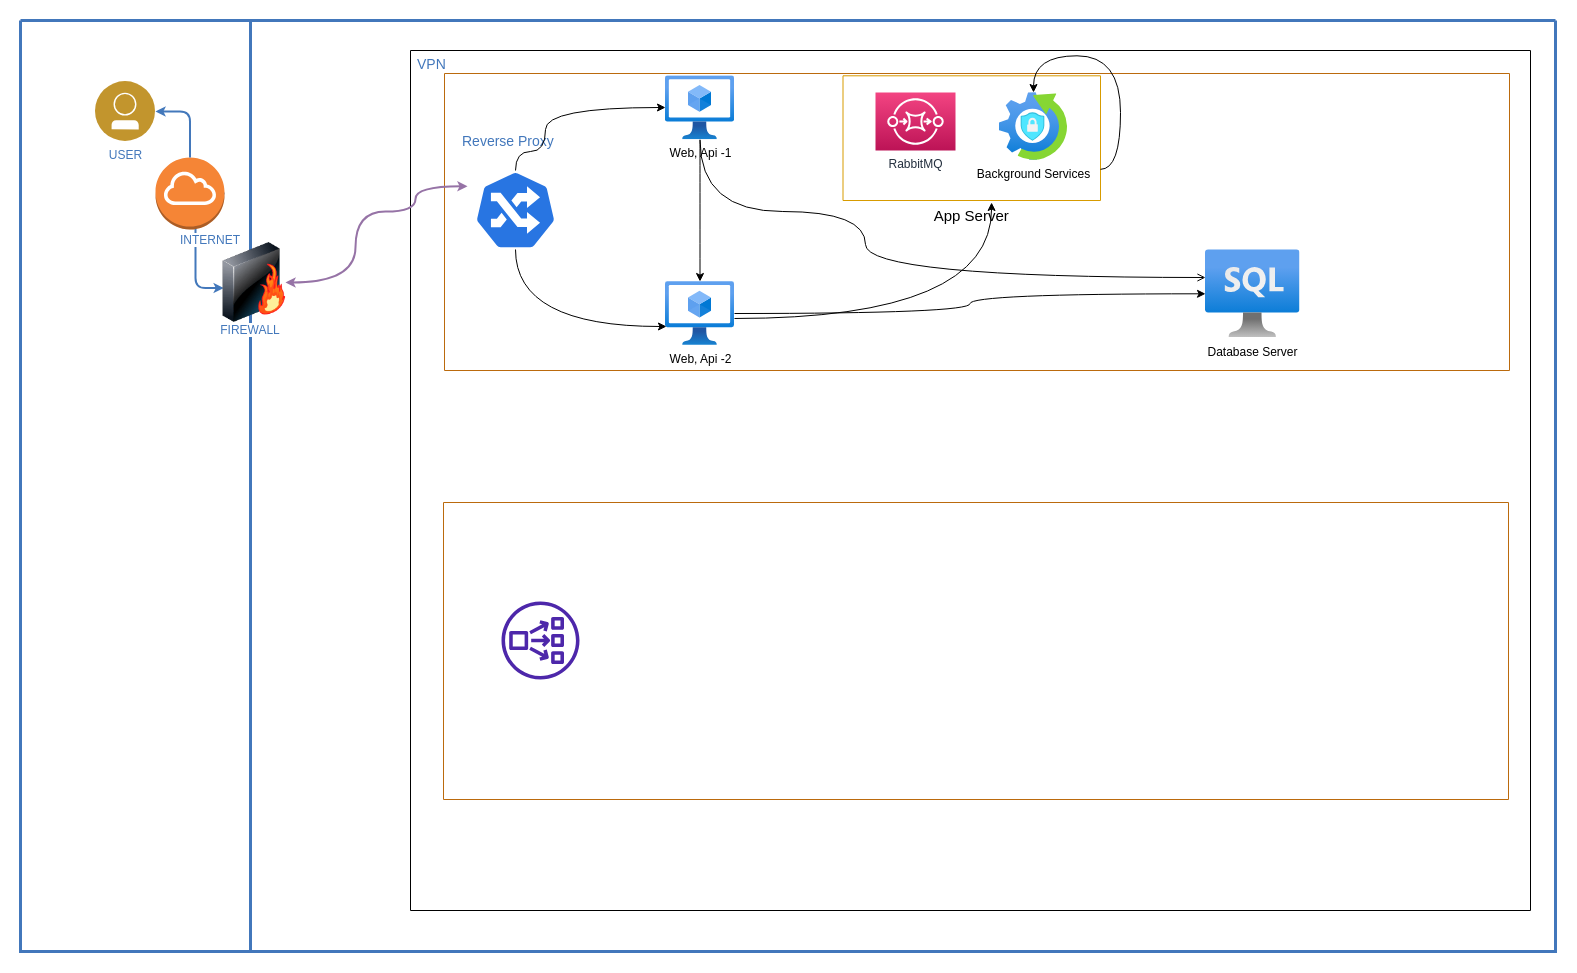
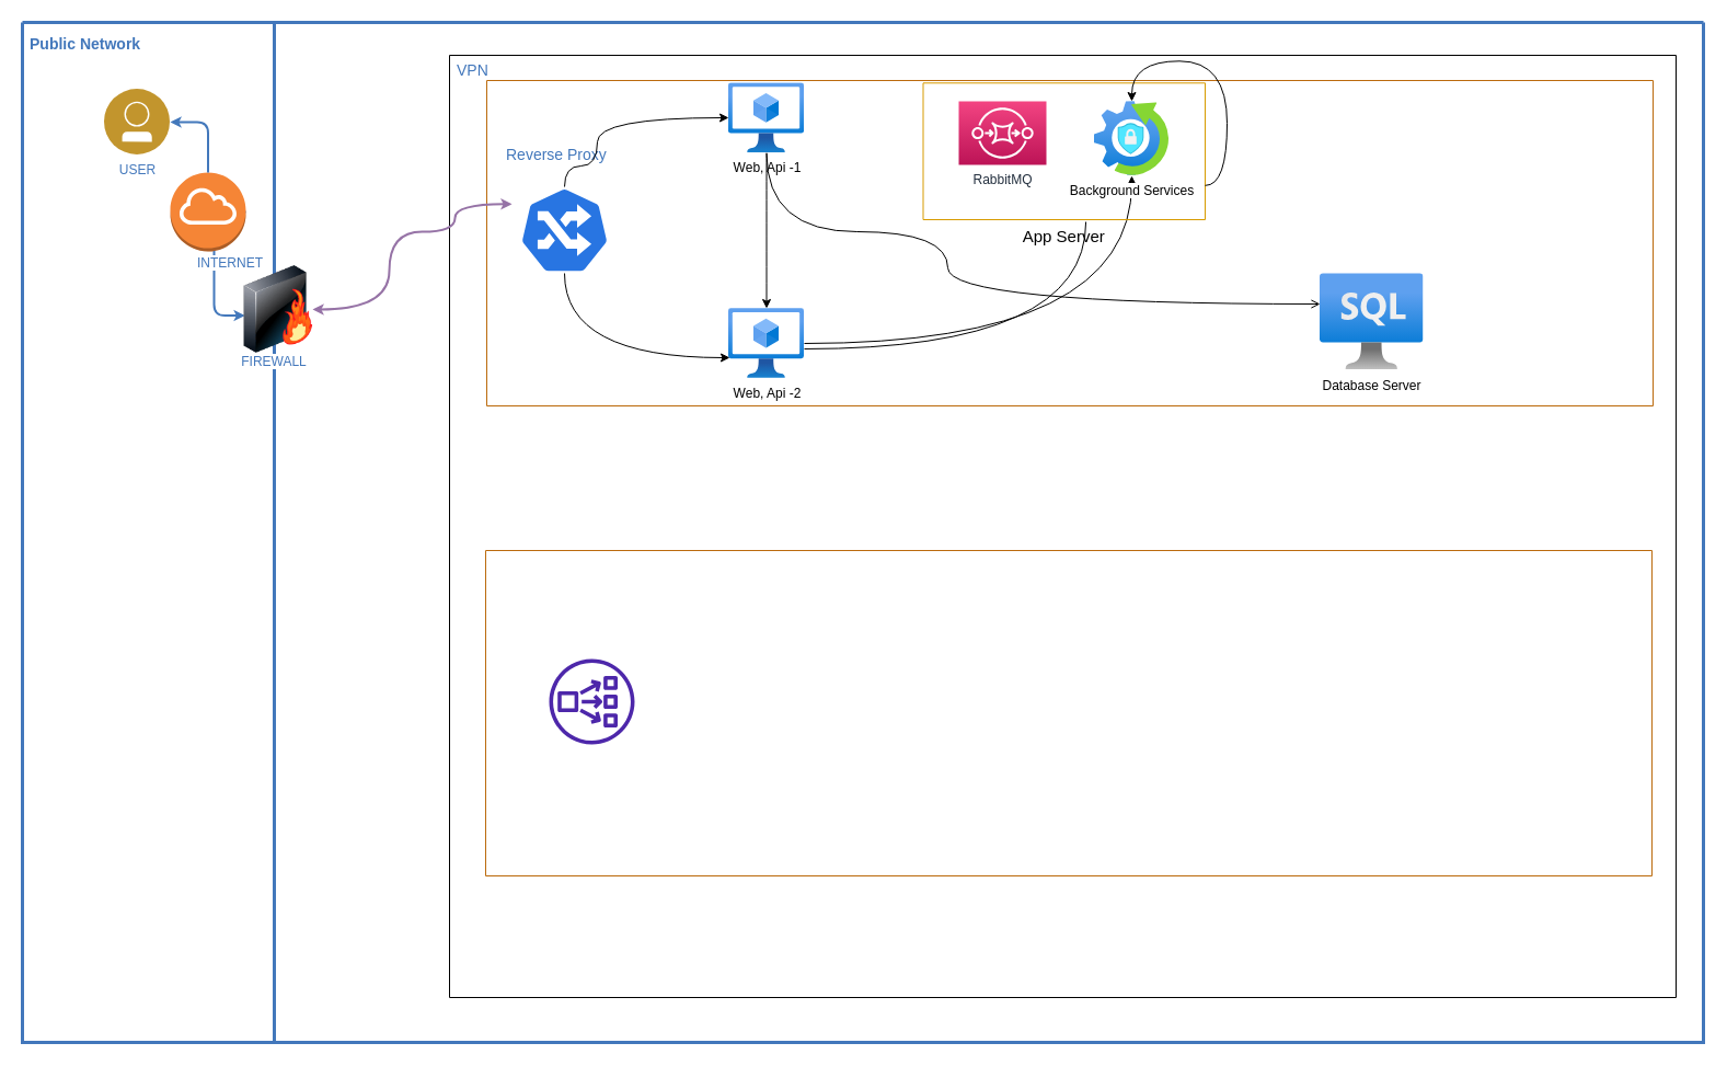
+ <mxCell id="3" value="Public Network" style="text;html=1;align=left;verticalAlign=middle;fontColor=#4277BB;shadow=0;dashed=0;strokeColor=none;fillColor=none;labelBackgroundColor=none;fontStyle=1;fontSize=14;spacingLeft=5;" parent="2" vertex="1"><mxGeometry y="10" width="150" height="20" as="geometry" /></mxCell>
- <mxCell id="28" value="" style="edgeStyle=orthogonalEdgeStyle;orthogonalLoop=1;jettySize=auto;html=1;strokeColor=#000000;curved=1;entryX=0.577;entryY=1.016;entryDx=0;entryDy=0;entryPerimeter=0;exitX=1;exitY=0.578;exitDx=0;exitDy=0;exitPerimeter=0;" edge="1" parent="13" source="19" target="25"><mxGeometry relative="1" as="geometry"><mxPoint x="334" y="273" as="sourcePoint" /><mxPoint x="805" y="265" as="targetPoint" /></mxGeometry></mxCell>
+ <mxCell id="28" value="" style="edgeStyle=orthogonalEdgeStyle;orthogonalLoop=1;jettySize=auto;html=1;strokeColor=#000000;curved=1;entryX=0.577;entryY=1.016;entryDx=0;entryDy=0;entryPerimeter=0;exitX=1;exitY=0.578;exitDx=0;exitDy=0;exitPerimeter=0;endArrow=none;" edge="1" parent="13" source="19" target="25"><mxGeometry relative="1" as="geometry"><mxPoint x="334" y="273" as="sourcePoint" /><mxPoint x="805" y="265" as="targetPoint" /></mxGeometry></mxCell>
- <mxCell id="23" value="" style="edgeStyle=orthogonalEdgeStyle;orthogonalLoop=1;jettySize=auto;html=1;strokeColor=#000000;curved=1;" edge="1" parent="13" source="19" target="18"><mxGeometry relative="1" as="geometry"><mxPoint x="335" y="251" as="sourcePoint" /><mxPoint x="486" y="328" as="targetPoint" /></mxGeometry></mxCell>
+ <mxCell id="23" value="" style="edgeStyle=orthogonalEdgeStyle;orthogonalLoop=1;jettySize=auto;html=1;strokeColor=#000000;curved=1;" edge="1" parent="13" source="19" target="26"><mxGeometry relative="1" as="geometry"><mxPoint x="335" y="251" as="sourcePoint" /><mxPoint x="486" y="328" as="targetPoint" /></mxGeometry></mxCell>
